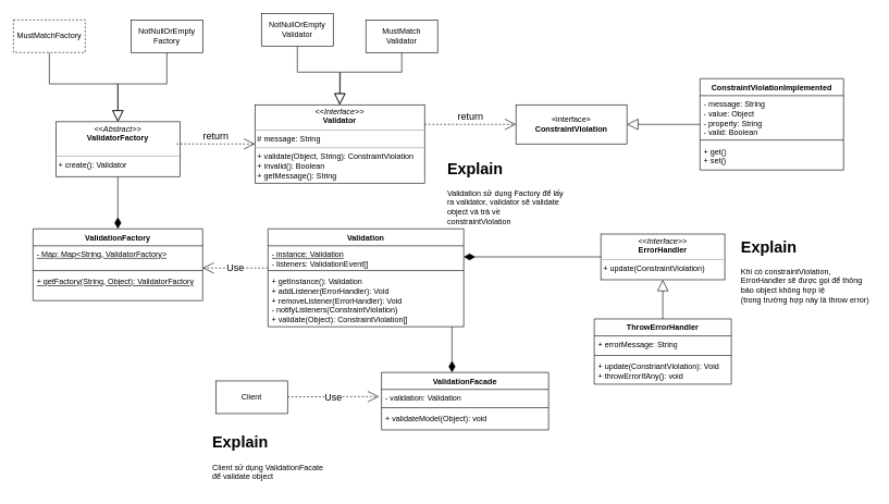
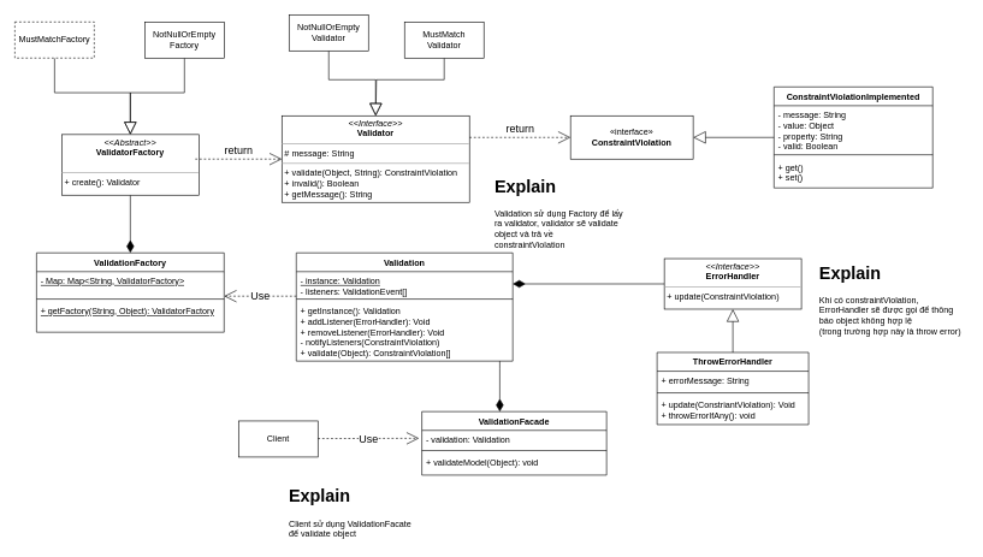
- <mxCell id="44" value="&lt;h1&gt;Explain&lt;/h1&gt;&lt;div&gt;Client sử dụng ValidationFacate&lt;/div&gt;&lt;div&gt;để validate object&lt;/div&gt;" style="text;html=1;strokeColor=none;fillColor=none;spacing=5;spacingTop=-20;whiteSpace=wrap;overflow=hidden;rounded=0;" vertex="1" parent="1"><mxGeometry x="320" y="658" width="190" height="92" as="geometry" /></mxCell>
+ <mxCell id="44" value="&lt;h1&gt;Explain&lt;/h1&gt;&lt;div&gt;Client sử dụng ValidationFacate&lt;/div&gt;&lt;div&gt;để validate object&lt;/div&gt;" style="text;html=1;strokeColor=none;fillColor=none;spacing=5;spacingTop=-20;whiteSpace=wrap;overflow=hidden;rounded=0;" vertex="1" parent="1"><mxGeometry x="395" y="668" width="190" height="92" as="geometry" /></mxCell>
